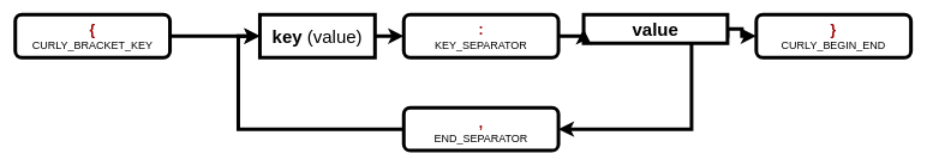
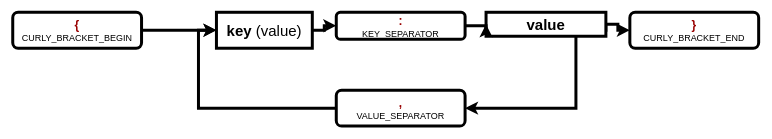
- <mxCell id="3" value="&lt;font color=&quot;#990000&quot;&gt;&lt;font style=&quot;font-size: 20px;&quot;&gt;&lt;b&gt;{&lt;/b&gt;&lt;/font&gt;&lt;br&gt;&lt;/font&gt;&lt;font style=&quot;font-size: 15px;&quot;&gt;CURLY_BRACKET_KEY&lt;/font&gt;" style="rounded=1;whiteSpace=wrap;html=1;strokeWidth=5;" parent="1" vertex="1"><mxGeometry x="20" y="20" width="215" height="60" as="geometry" /></mxCell>
+ <mxCell id="3" value="&lt;font color=&quot;#990000&quot;&gt;&lt;font style=&quot;font-size: 20px;&quot;&gt;&lt;b&gt;{&lt;/b&gt;&lt;/font&gt;&lt;br&gt;&lt;/font&gt;&lt;font style=&quot;font-size: 15px;&quot;&gt;CURLY_BRACKET_BEGIN&lt;/font&gt;" style="rounded=1;whiteSpace=wrap;html=1;strokeWidth=5;" parent="1" vertex="1"><mxGeometry x="20" y="20" width="215" height="60" as="geometry" /></mxCell>
- <mxCell id="11" value="&lt;font color=&quot;#990000&quot; style=&quot;font-size: 20px;&quot;&gt;&lt;b&gt;:&lt;/b&gt;&lt;/font&gt;&lt;br&gt;&lt;span style=&quot;font-size: 15px;&quot;&gt;KEY_SEPARATOR&lt;/span&gt;" style="rounded=1;whiteSpace=wrap;html=1;strokeWidth=5;" parent="1" vertex="1"><mxGeometry x="560" y="20" width="215" height="60" as="geometry" /></mxCell>
+ <mxCell id="11" value="&lt;font color=&quot;#990000&quot; style=&quot;font-size: 20px;&quot;&gt;&lt;b&gt;:&lt;/b&gt;&lt;/font&gt;&lt;br&gt;&lt;span style=&quot;font-size: 15px;&quot;&gt;KEY_SEPARATOR&lt;/span&gt;" style="rounded=1;whiteSpace=wrap;html=1;strokeWidth=5;" parent="1" vertex="1"><mxGeometry x="560" y="20" width="215" height="45" as="geometry" /></mxCell>
- <mxCell id="9" value="&lt;font color=&quot;#990000&quot; style=&quot;font-size: 20px;&quot;&gt;&lt;b&gt;}&lt;/b&gt;&lt;/font&gt;&lt;br&gt;&lt;font style=&quot;font-size: 15px;&quot;&gt;CURLY_BEGIN_END&lt;/font&gt;" style="rounded=1;whiteSpace=wrap;html=1;strokeWidth=5;" parent="1" vertex="1"><mxGeometry x="1050" y="20" width="215" height="60" as="geometry" /></mxCell>
+ <mxCell id="9" value="&lt;font color=&quot;#990000&quot; style=&quot;font-size: 20px;&quot;&gt;&lt;b&gt;}&lt;/b&gt;&lt;/font&gt;&lt;br&gt;&lt;font style=&quot;font-size: 15px;&quot;&gt;CURLY_BRACKET_END&lt;/font&gt;" style="rounded=1;whiteSpace=wrap;html=1;strokeWidth=5;" parent="1" vertex="1"><mxGeometry x="1050" y="20" width="215" height="60" as="geometry" /></mxCell>
- <mxCell id="13" value="&lt;span style=&quot;font-size: 20px;&quot;&gt;&lt;b&gt;&lt;font color=&quot;#990000&quot;&gt;,&lt;/font&gt;&lt;/b&gt;&lt;/span&gt;&lt;br&gt;&lt;font style=&quot;font-size: 15px;&quot;&gt;END_SEPARATOR&lt;/font&gt;" style="rounded=1;whiteSpace=wrap;html=1;strokeWidth=5;" parent="1" vertex="1"><mxGeometry x="560" y="150" width="215" height="60" as="geometry" /></mxCell>
+ <mxCell id="13" value="&lt;span style=&quot;font-size: 20px;&quot;&gt;&lt;b&gt;&lt;font color=&quot;#990000&quot;&gt;,&lt;/font&gt;&lt;/b&gt;&lt;/span&gt;&lt;br&gt;&lt;font style=&quot;font-size: 15px;&quot;&gt;VALUE_SEPARATOR&lt;/font&gt;" style="rounded=1;whiteSpace=wrap;html=1;strokeWidth=5;" parent="1" vertex="1"><mxGeometry x="560" y="150" width="215" height="60" as="geometry" /></mxCell>
